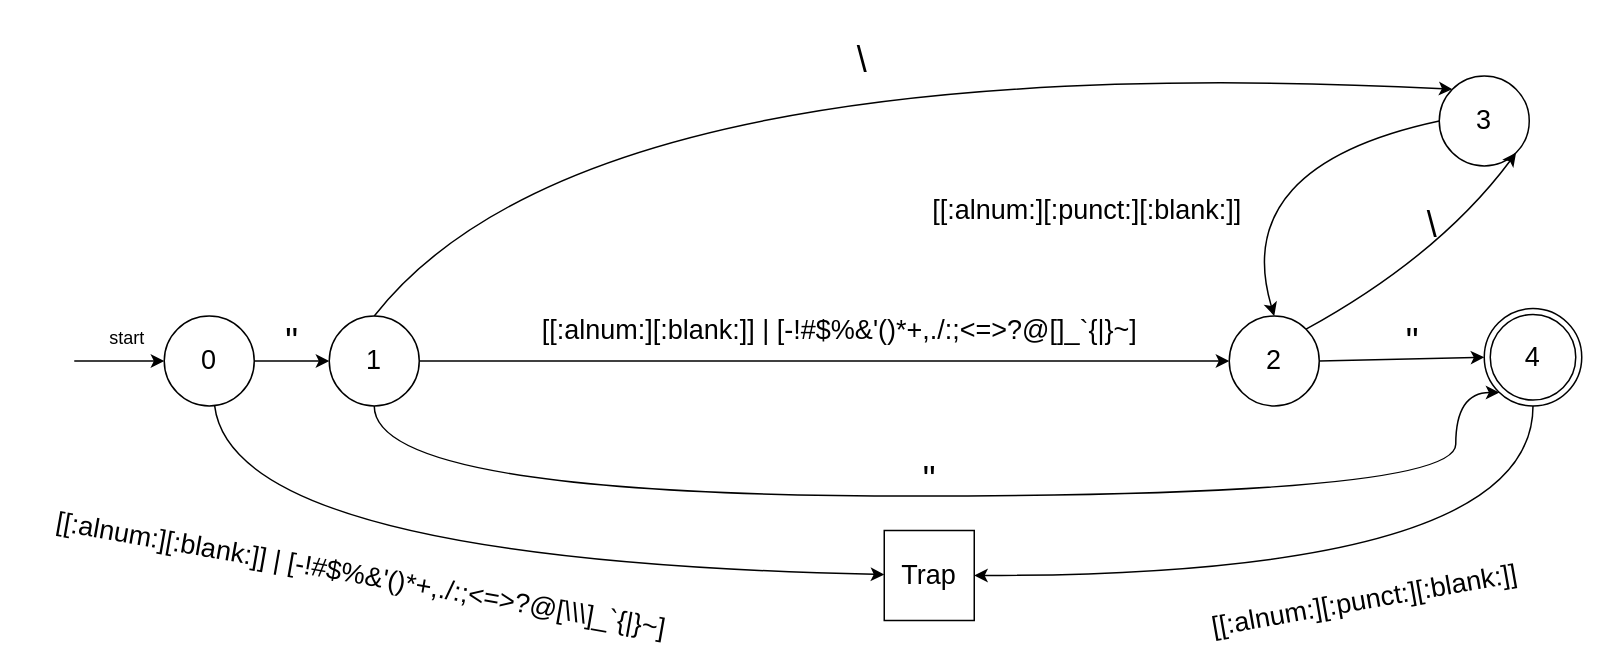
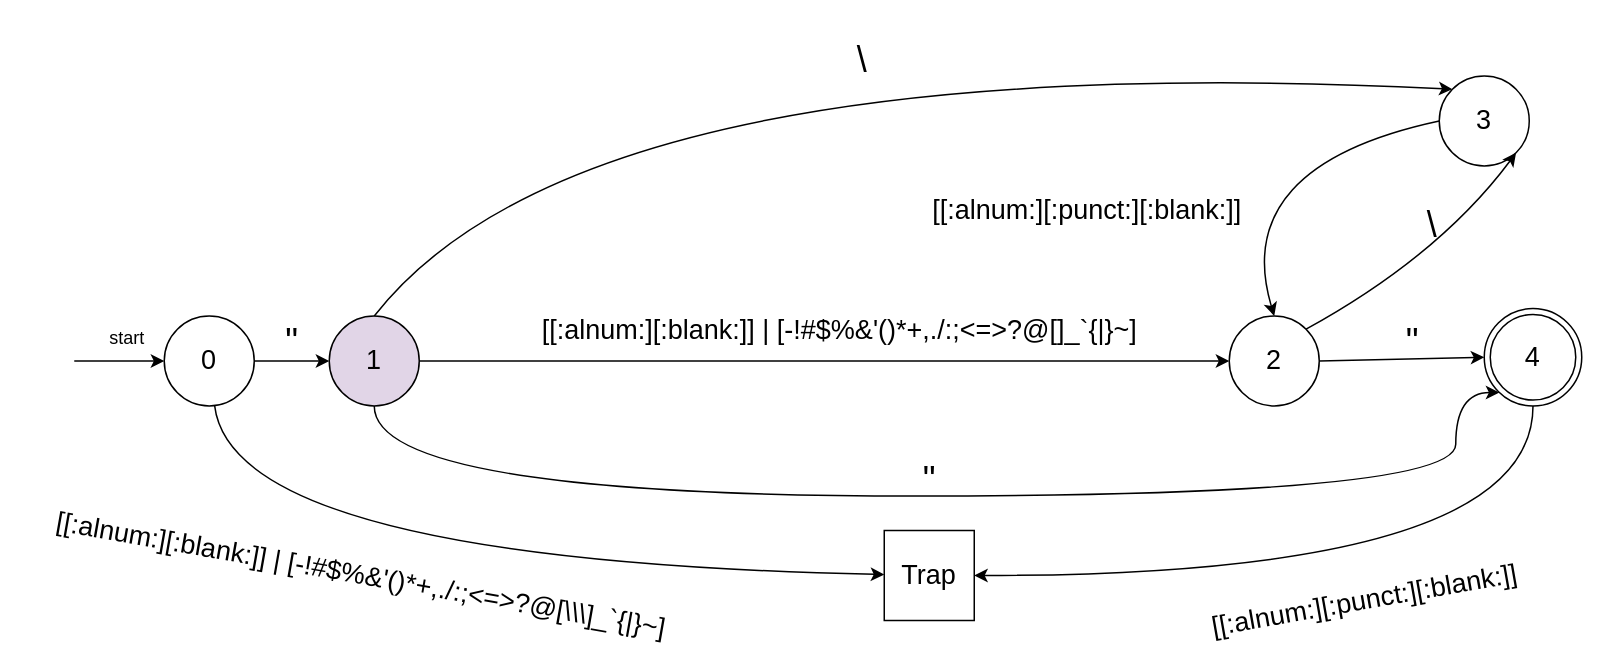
- <mxCell id="6" value="&lt;font style=&quot;font-size: 18px;&quot;&gt;1&lt;/font&gt;" style="ellipse;whiteSpace=wrap;html=1;aspect=fixed;" parent="1" vertex="1"><mxGeometry x="219" y="210" width="60" height="60" as="geometry" /></mxCell>
+ <mxCell id="6" value="&lt;font style=&quot;font-size: 18px;&quot;&gt;1&lt;/font&gt;" style="ellipse;whiteSpace=wrap;html=1;aspect=fixed;fillColor=#e1d5e7;" parent="1" vertex="1"><mxGeometry x="219" y="210" width="60" height="60" as="geometry" /></mxCell>
